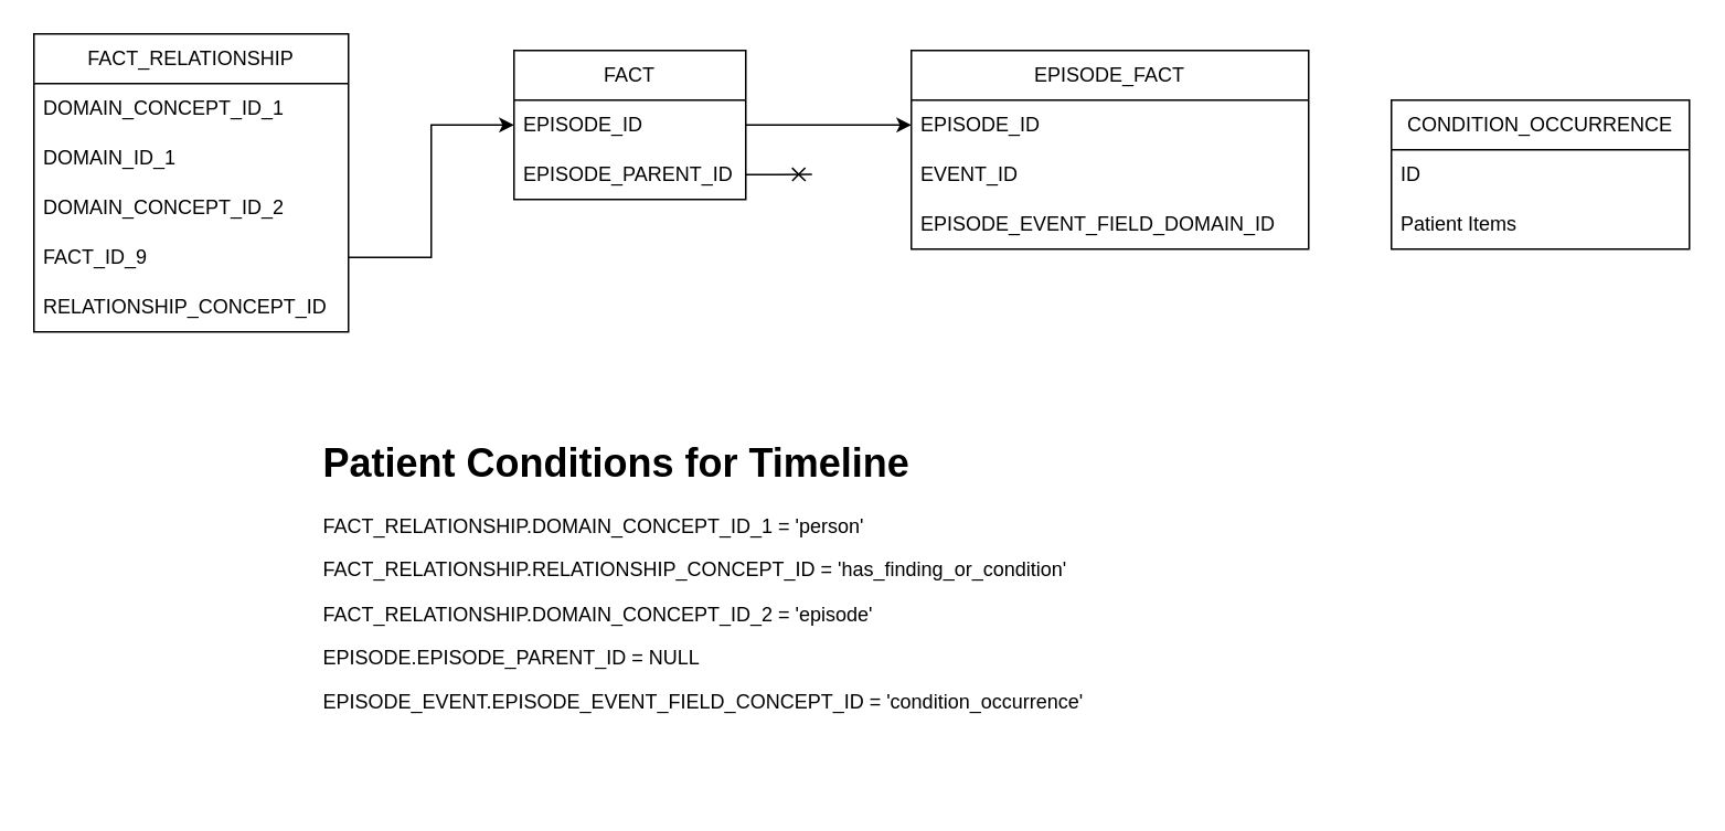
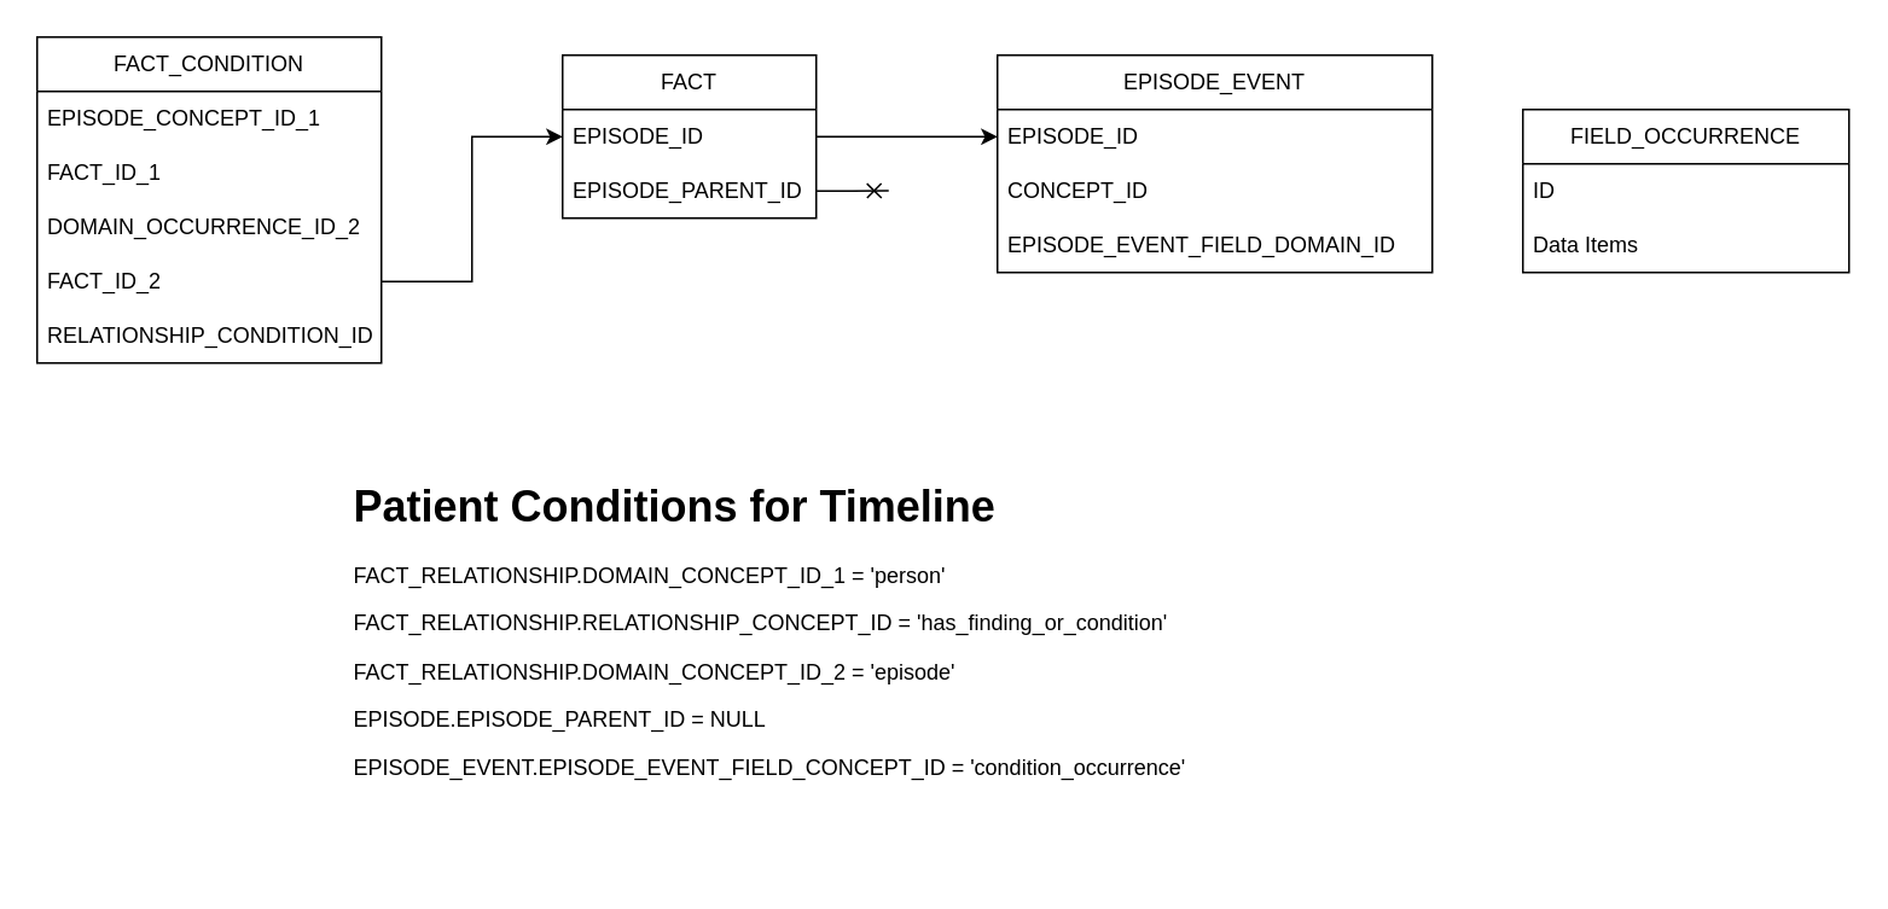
- <mxCell id="2" value="FACT_RELATIONSHIP" style="swimlane;fontStyle=0;childLayout=stackLayout;horizontal=1;startSize=30;horizontalStack=0;resizeParent=1;resizeParentMax=0;resizeLast=0;collapsible=1;marginBottom=0;whiteSpace=wrap;html=1;" vertex="1" parent="1"><mxGeometry x="20" y="20" width="190" height="180" as="geometry" /></mxCell>
+ <mxCell id="2" value="FACT_CONDITION" style="swimlane;fontStyle=0;childLayout=stackLayout;horizontal=1;startSize=30;horizontalStack=0;resizeParent=1;resizeParentMax=0;resizeLast=0;collapsible=1;marginBottom=0;whiteSpace=wrap;html=1;" vertex="1" parent="1"><mxGeometry x="20" y="20" width="190" height="180" as="geometry" /></mxCell>
- <mxCell id="8" value="EPISODE_FACT" style="swimlane;fontStyle=0;childLayout=stackLayout;horizontal=1;startSize=30;horizontalStack=0;resizeParent=1;resizeParentMax=0;resizeLast=0;collapsible=1;marginBottom=0;whiteSpace=wrap;html=1;" vertex="1" parent="1"><mxGeometry x="550" y="30" width="240" height="120" as="geometry" /></mxCell>
+ <mxCell id="8" value="EPISODE_EVENT" style="swimlane;fontStyle=0;childLayout=stackLayout;horizontal=1;startSize=30;horizontalStack=0;resizeParent=1;resizeParentMax=0;resizeLast=0;collapsible=1;marginBottom=0;whiteSpace=wrap;html=1;" vertex="1" parent="1"><mxGeometry x="550" y="30" width="240" height="120" as="geometry" /></mxCell>
- <mxCell id="3" value="DOMAIN_CONCEPT_ID_1" style="text;strokeColor=none;fillColor=none;align=left;verticalAlign=middle;spacingLeft=4;spacingRight=4;overflow=hidden;points=[[0,0.5],[1,0.5]];portConstraint=eastwest;rotatable=0;whiteSpace=wrap;html=1;" vertex="1" parent="2"><mxGeometry y="30" width="190" height="30" as="geometry" /></mxCell>
+ <mxCell id="3" value="EPISODE_CONCEPT_ID_1" style="text;strokeColor=none;fillColor=none;align=left;verticalAlign=middle;spacingLeft=4;spacingRight=4;overflow=hidden;points=[[0,0.5],[1,0.5]];portConstraint=eastwest;rotatable=0;whiteSpace=wrap;html=1;" vertex="1" parent="2"><mxGeometry y="30" width="190" height="30" as="geometry" /></mxCell>
- <mxCell id="12" value="CONDITION_OCCURRENCE" style="swimlane;fontStyle=0;childLayout=stackLayout;horizontal=1;startSize=30;horizontalStack=0;resizeParent=1;resizeParentMax=0;resizeLast=0;collapsible=1;marginBottom=0;whiteSpace=wrap;html=1;" vertex="1" parent="1"><mxGeometry x="840" y="60" width="180" height="90" as="geometry" /></mxCell>
+ <mxCell id="12" value="FIELD_OCCURRENCE" style="swimlane;fontStyle=0;childLayout=stackLayout;horizontal=1;startSize=30;horizontalStack=0;resizeParent=1;resizeParentMax=0;resizeLast=0;collapsible=1;marginBottom=0;whiteSpace=wrap;html=1;" vertex="1" parent="1"><mxGeometry x="840" y="60" width="180" height="90" as="geometry" /></mxCell>
- <mxCell id="4" value="DOMAIN_ID_1" style="text;strokeColor=none;fillColor=none;align=left;verticalAlign=middle;spacingLeft=4;spacingRight=4;overflow=hidden;points=[[0,0.5],[1,0.5]];portConstraint=eastwest;rotatable=0;whiteSpace=wrap;html=1;" vertex="1" parent="2"><mxGeometry y="60" width="190" height="30" as="geometry" /></mxCell>
+ <mxCell id="4" value="FACT_ID_1" style="text;strokeColor=none;fillColor=none;align=left;verticalAlign=middle;spacingLeft=4;spacingRight=4;overflow=hidden;points=[[0,0.5],[1,0.5]];portConstraint=eastwest;rotatable=0;whiteSpace=wrap;html=1;" vertex="1" parent="2"><mxGeometry y="60" width="190" height="30" as="geometry" /></mxCell>
- <mxCell id="10" value="EVENT_ID" style="text;strokeColor=none;fillColor=none;align=left;verticalAlign=middle;spacingLeft=4;spacingRight=4;overflow=hidden;points=[[0,0.5],[1,0.5]];portConstraint=eastwest;rotatable=0;whiteSpace=wrap;html=1;" vertex="1" parent="8"><mxGeometry y="60" width="240" height="30" as="geometry" /></mxCell>
+ <mxCell id="10" value="CONCEPT_ID" style="text;strokeColor=none;fillColor=none;align=left;verticalAlign=middle;spacingLeft=4;spacingRight=4;overflow=hidden;points=[[0,0.5],[1,0.5]];portConstraint=eastwest;rotatable=0;whiteSpace=wrap;html=1;" vertex="1" parent="8"><mxGeometry y="60" width="240" height="30" as="geometry" /></mxCell>
- <mxCell id="5" value="DOMAIN_CONCEPT_ID_2" style="text;strokeColor=none;fillColor=none;align=left;verticalAlign=middle;spacingLeft=4;spacingRight=4;overflow=hidden;points=[[0,0.5],[1,0.5]];portConstraint=eastwest;rotatable=0;whiteSpace=wrap;html=1;" vertex="1" parent="2"><mxGeometry y="90" width="190" height="30" as="geometry" /></mxCell>
+ <mxCell id="5" value="DOMAIN_OCCURRENCE_ID_2" style="text;strokeColor=none;fillColor=none;align=left;verticalAlign=middle;spacingLeft=4;spacingRight=4;overflow=hidden;points=[[0,0.5],[1,0.5]];portConstraint=eastwest;rotatable=0;whiteSpace=wrap;html=1;" vertex="1" parent="2"><mxGeometry y="90" width="190" height="30" as="geometry" /></mxCell>
- <mxCell id="14" value="Patient Items" style="text;strokeColor=none;fillColor=none;align=left;verticalAlign=middle;spacingLeft=4;spacingRight=4;overflow=hidden;points=[[0,0.5],[1,0.5]];portConstraint=eastwest;rotatable=0;whiteSpace=wrap;html=1;" vertex="1" parent="12"><mxGeometry y="60" width="180" height="30" as="geometry" /></mxCell>
+ <mxCell id="14" value="Data Items" style="text;strokeColor=none;fillColor=none;align=left;verticalAlign=middle;spacingLeft=4;spacingRight=4;overflow=hidden;points=[[0,0.5],[1,0.5]];portConstraint=eastwest;rotatable=0;whiteSpace=wrap;html=1;" vertex="1" parent="12"><mxGeometry y="60" width="180" height="30" as="geometry" /></mxCell>
- <mxCell id="6" value="FACT_ID_9" style="text;strokeColor=none;fillColor=none;align=left;verticalAlign=middle;spacingLeft=4;spacingRight=4;overflow=hidden;points=[[0,0.5],[1,0.5]];portConstraint=eastwest;rotatable=0;whiteSpace=wrap;html=1;" vertex="1" parent="2"><mxGeometry y="120" width="190" height="30" as="geometry" /></mxCell>
+ <mxCell id="6" value="FACT_ID_2" style="text;strokeColor=none;fillColor=none;align=left;verticalAlign=middle;spacingLeft=4;spacingRight=4;overflow=hidden;points=[[0,0.5],[1,0.5]];portConstraint=eastwest;rotatable=0;whiteSpace=wrap;html=1;" vertex="1" parent="2"><mxGeometry y="120" width="190" height="30" as="geometry" /></mxCell>
- <mxCell id="7" value="RELATIONSHIP_CONCEPT_ID" style="text;strokeColor=none;fillColor=none;align=left;verticalAlign=middle;spacingLeft=4;spacingRight=4;overflow=hidden;points=[[0,0.5],[1,0.5]];portConstraint=eastwest;rotatable=0;whiteSpace=wrap;html=1;" vertex="1" parent="2"><mxGeometry y="150" width="190" height="30" as="geometry" /></mxCell>
+ <mxCell id="7" value="RELATIONSHIP_CONDITION_ID" style="text;strokeColor=none;fillColor=none;align=left;verticalAlign=middle;spacingLeft=4;spacingRight=4;overflow=hidden;points=[[0,0.5],[1,0.5]];portConstraint=eastwest;rotatable=0;whiteSpace=wrap;html=1;" vertex="1" parent="2"><mxGeometry y="150" width="190" height="30" as="geometry" /></mxCell>
